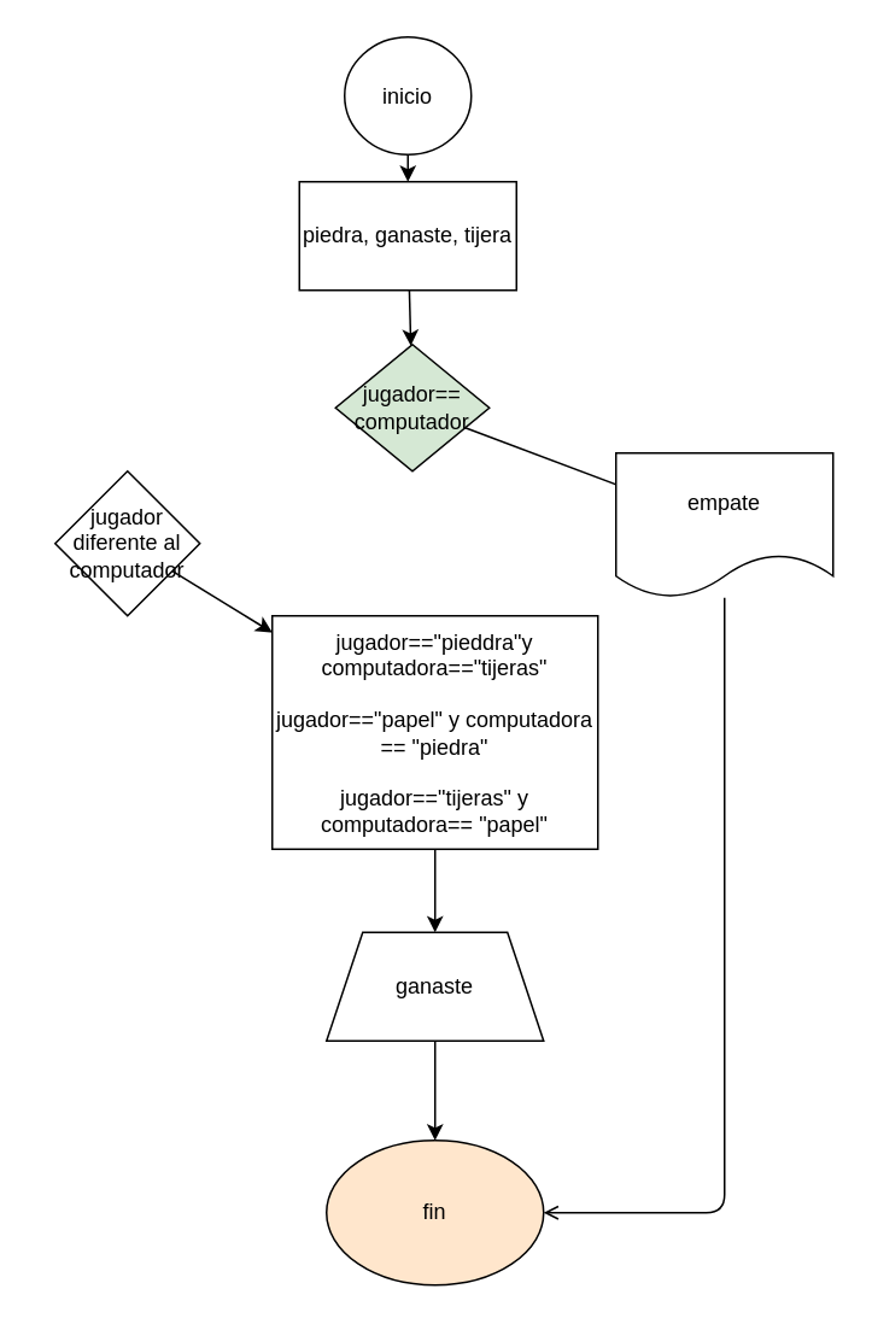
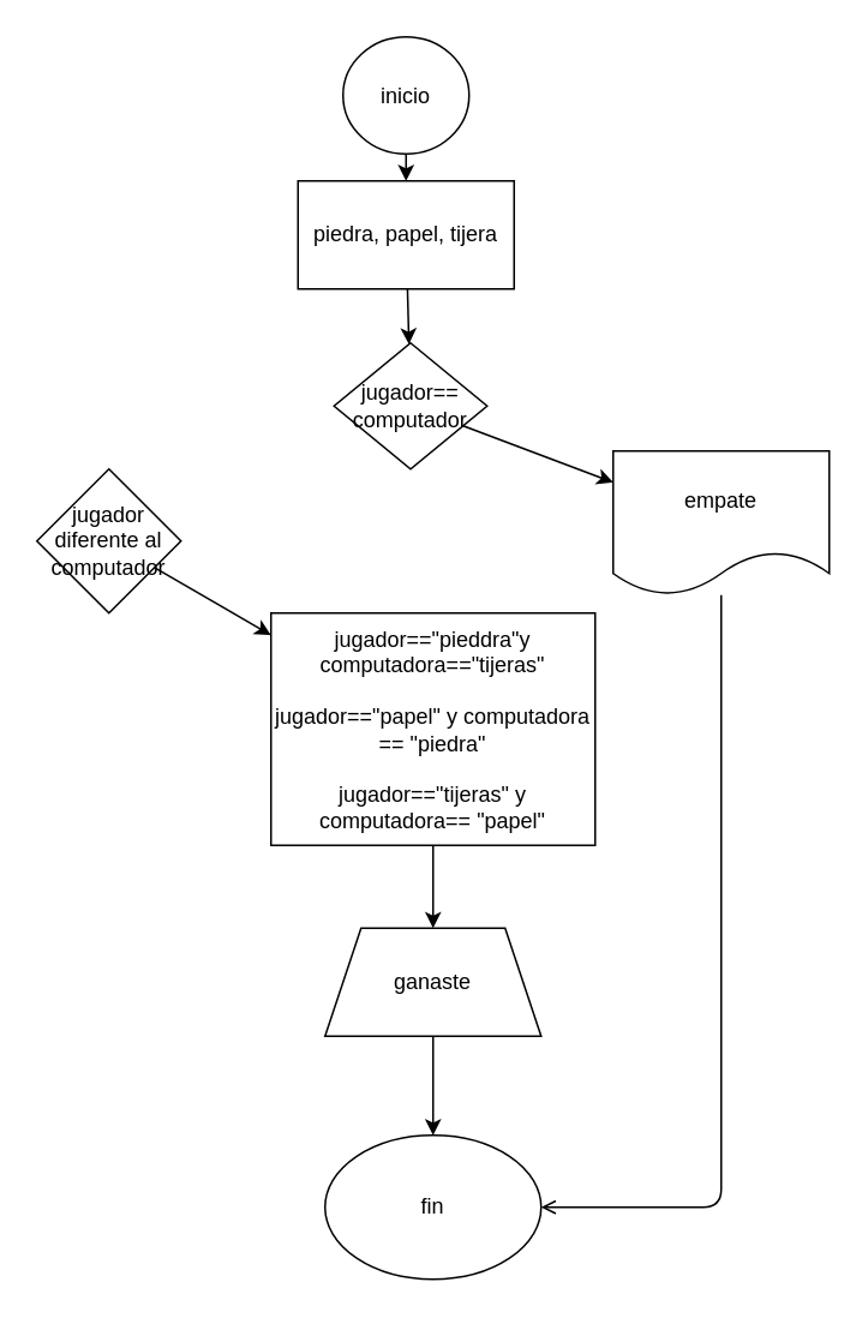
- <mxCell id="5" value="piedra, ganaste, tijera" style="rounded=0;whiteSpace=wrap;html=1;" parent="1" vertex="1"><mxGeometry x="165" y="100" width="120" height="60" as="geometry" /></mxCell>
+ <mxCell id="5" value="piedra, papel, tijera" style="rounded=0;whiteSpace=wrap;html=1;" parent="1" vertex="1"><mxGeometry x="165" y="100" width="120" height="60" as="geometry" /></mxCell>
- <mxCell id="7" value="jugador==&lt;br&gt;computador" style="rhombus;whiteSpace=wrap;html=1;rounded=0;fillColor=#d5e8d4;" parent="1" vertex="1"><mxGeometry x="185" y="190" width="85" height="70" as="geometry" /></mxCell>
+ <mxCell id="7" value="jugador==&lt;br&gt;computador" style="rhombus;whiteSpace=wrap;html=1;rounded=0;" parent="1" vertex="1"><mxGeometry x="185" y="190" width="85" height="70" as="geometry" /></mxCell>
- <mxCell id="6" value="" style="edgeStyle=none;html=1;endArrow=none;" parent="1" source="7" target="9" edge="1"><mxGeometry relative="1" as="geometry" /></mxCell>
+ <mxCell id="6" value="" style="edgeStyle=none;html=1;" parent="1" source="7" target="9" edge="1"><mxGeometry relative="1" as="geometry" /></mxCell>
- <mxCell id="11" value="jugador diferente al computador" style="rhombus;whiteSpace=wrap;html=1;rounded=0;" parent="1" vertex="1"><mxGeometry x="30" y="260" width="80" height="80" as="geometry" /></mxCell>
+ <mxCell id="11" value="jugador diferente al computador" style="rhombus;whiteSpace=wrap;html=1;rounded=0;" parent="1" vertex="1"><mxGeometry x="20" y="260" width="80" height="80" as="geometry" /></mxCell>
- <mxCell id="16" value="fin" style="ellipse;whiteSpace=wrap;html=1;fillColor=#ffe6cc;" vertex="1" parent="1"><mxGeometry x="180" y="630" width="120" height="80" as="geometry" /></mxCell>
+ <mxCell id="16" value="fin" style="ellipse;whiteSpace=wrap;html=1;" vertex="1" parent="1"><mxGeometry x="180" y="630" width="120" height="80" as="geometry" /></mxCell>
